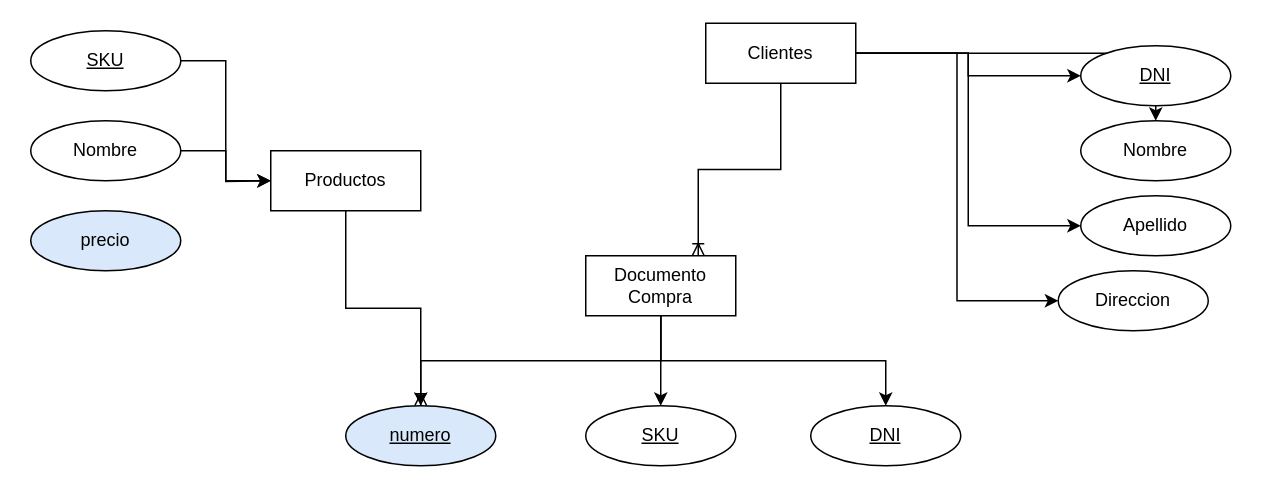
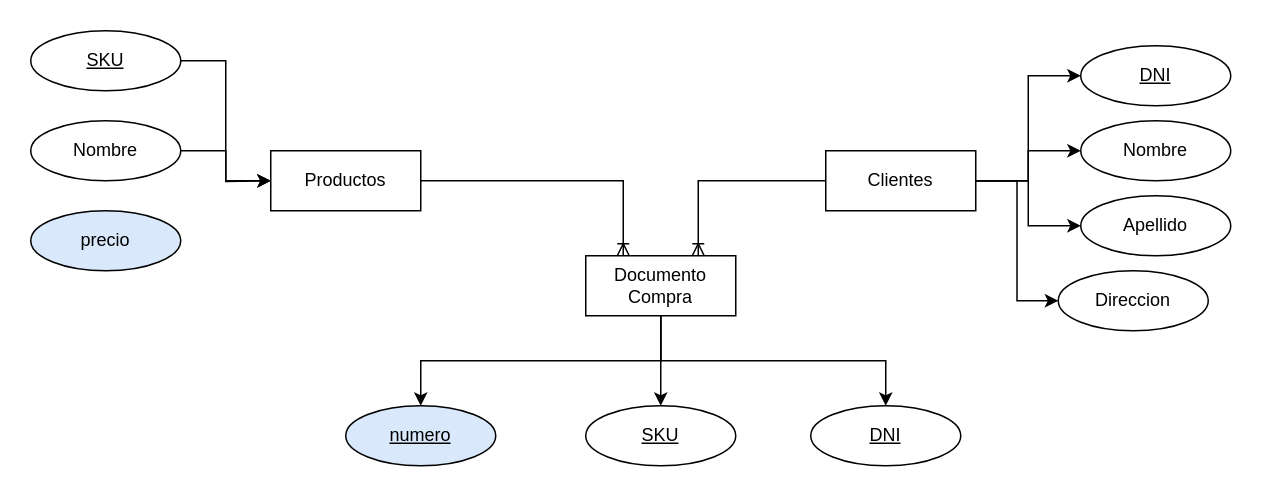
- <mxCell id="9" value="Clientes" style="whiteSpace=wrap;html=1;align=center;" vertex="1" parent="1"><mxGeometry x="470" y="15" width="100" height="40" as="geometry" /></mxCell>
+ <mxCell id="9" value="Clientes" style="whiteSpace=wrap;html=1;align=center;" vertex="1" parent="1"><mxGeometry x="550" y="100" width="100" height="40" as="geometry" /></mxCell>
- <mxCell id="2" style="edgeStyle=orthogonalEdgeStyle;rounded=0;orthogonalLoop=1;jettySize=auto;html=1;strokeColor=default;endArrow=ERoneToMany;endFill=0;" edge="1" parent="1" source="3" target="23"><mxGeometry relative="1" as="geometry" /></mxCell>
+ <mxCell id="2" style="edgeStyle=orthogonalEdgeStyle;rounded=0;orthogonalLoop=1;jettySize=auto;html=1;entryX=0.25;entryY=0;entryDx=0;entryDy=0;strokeColor=default;endArrow=ERoneToMany;endFill=0;" edge="1" parent="1" source="3" target="17"><mxGeometry relative="1" as="geometry" /></mxCell>
